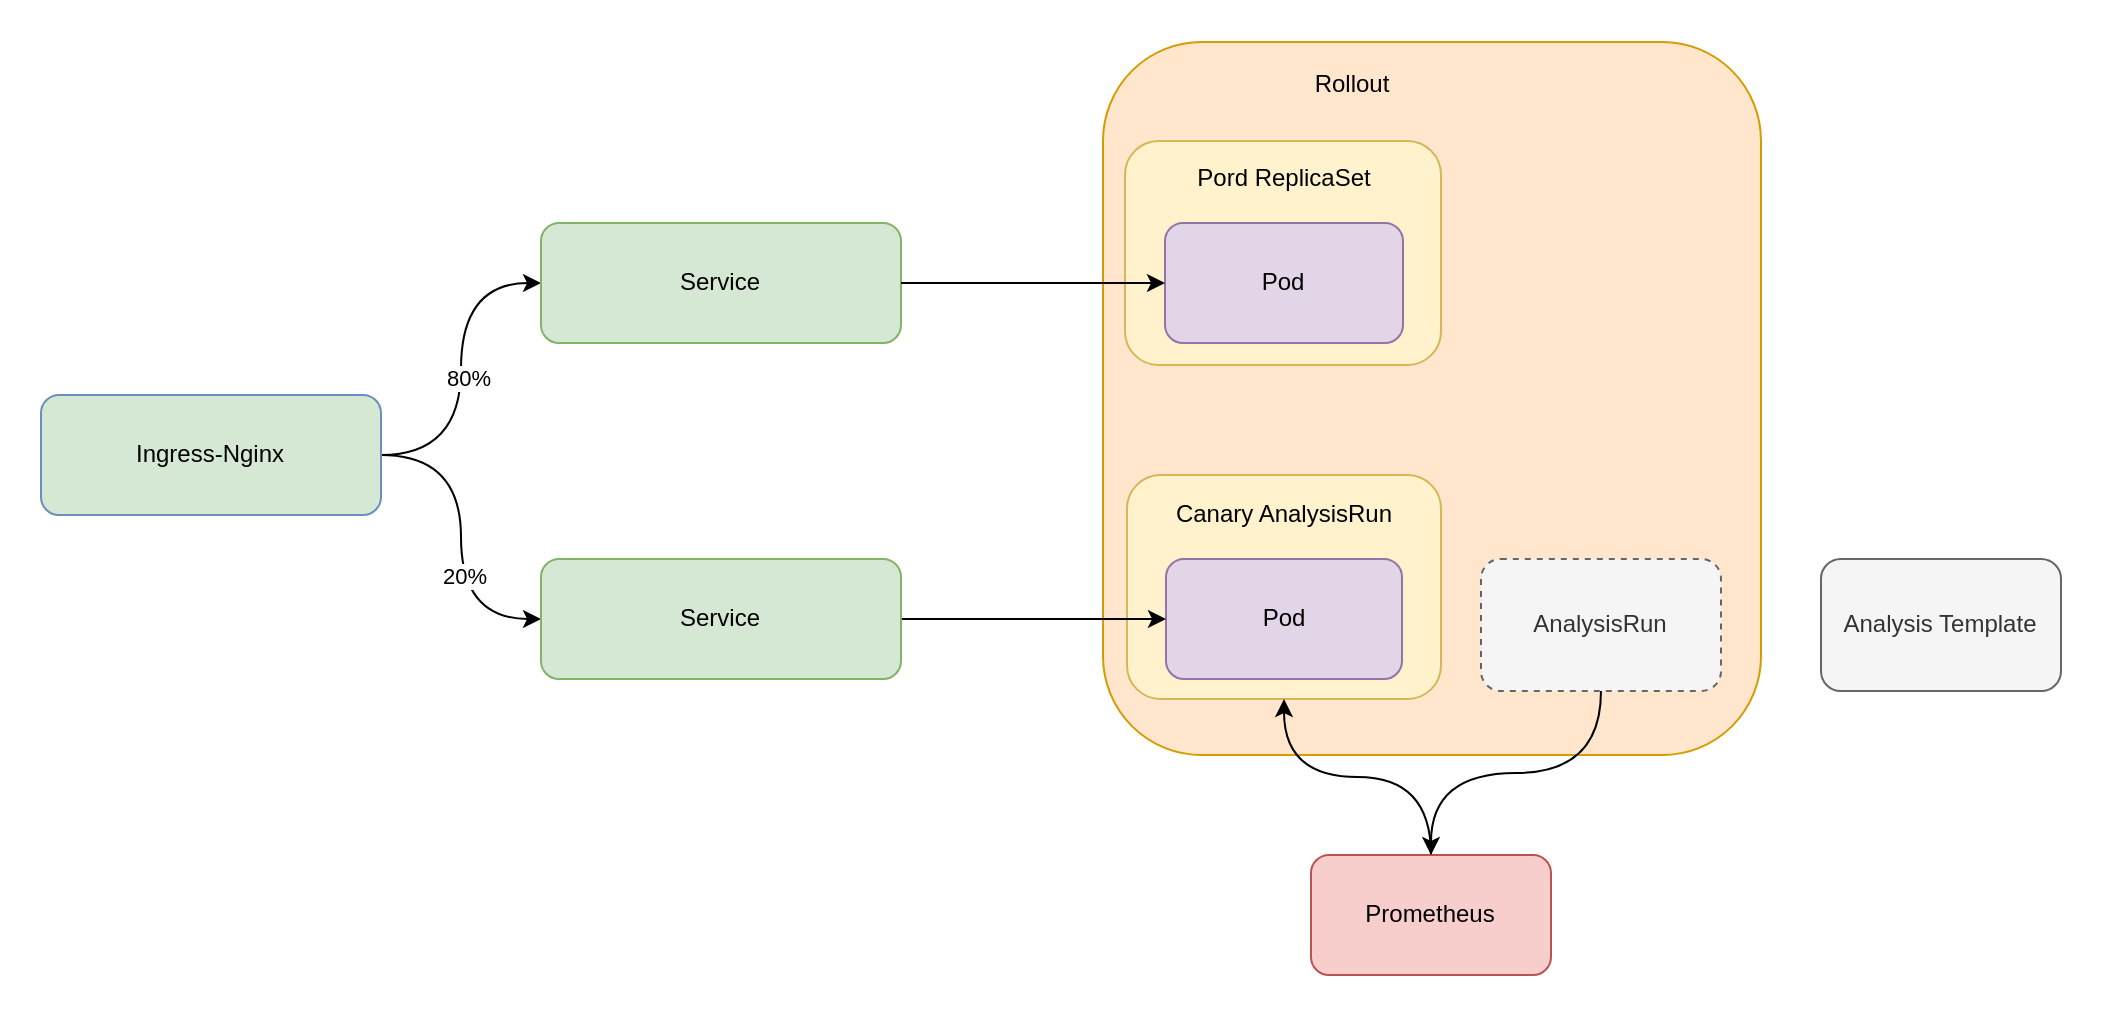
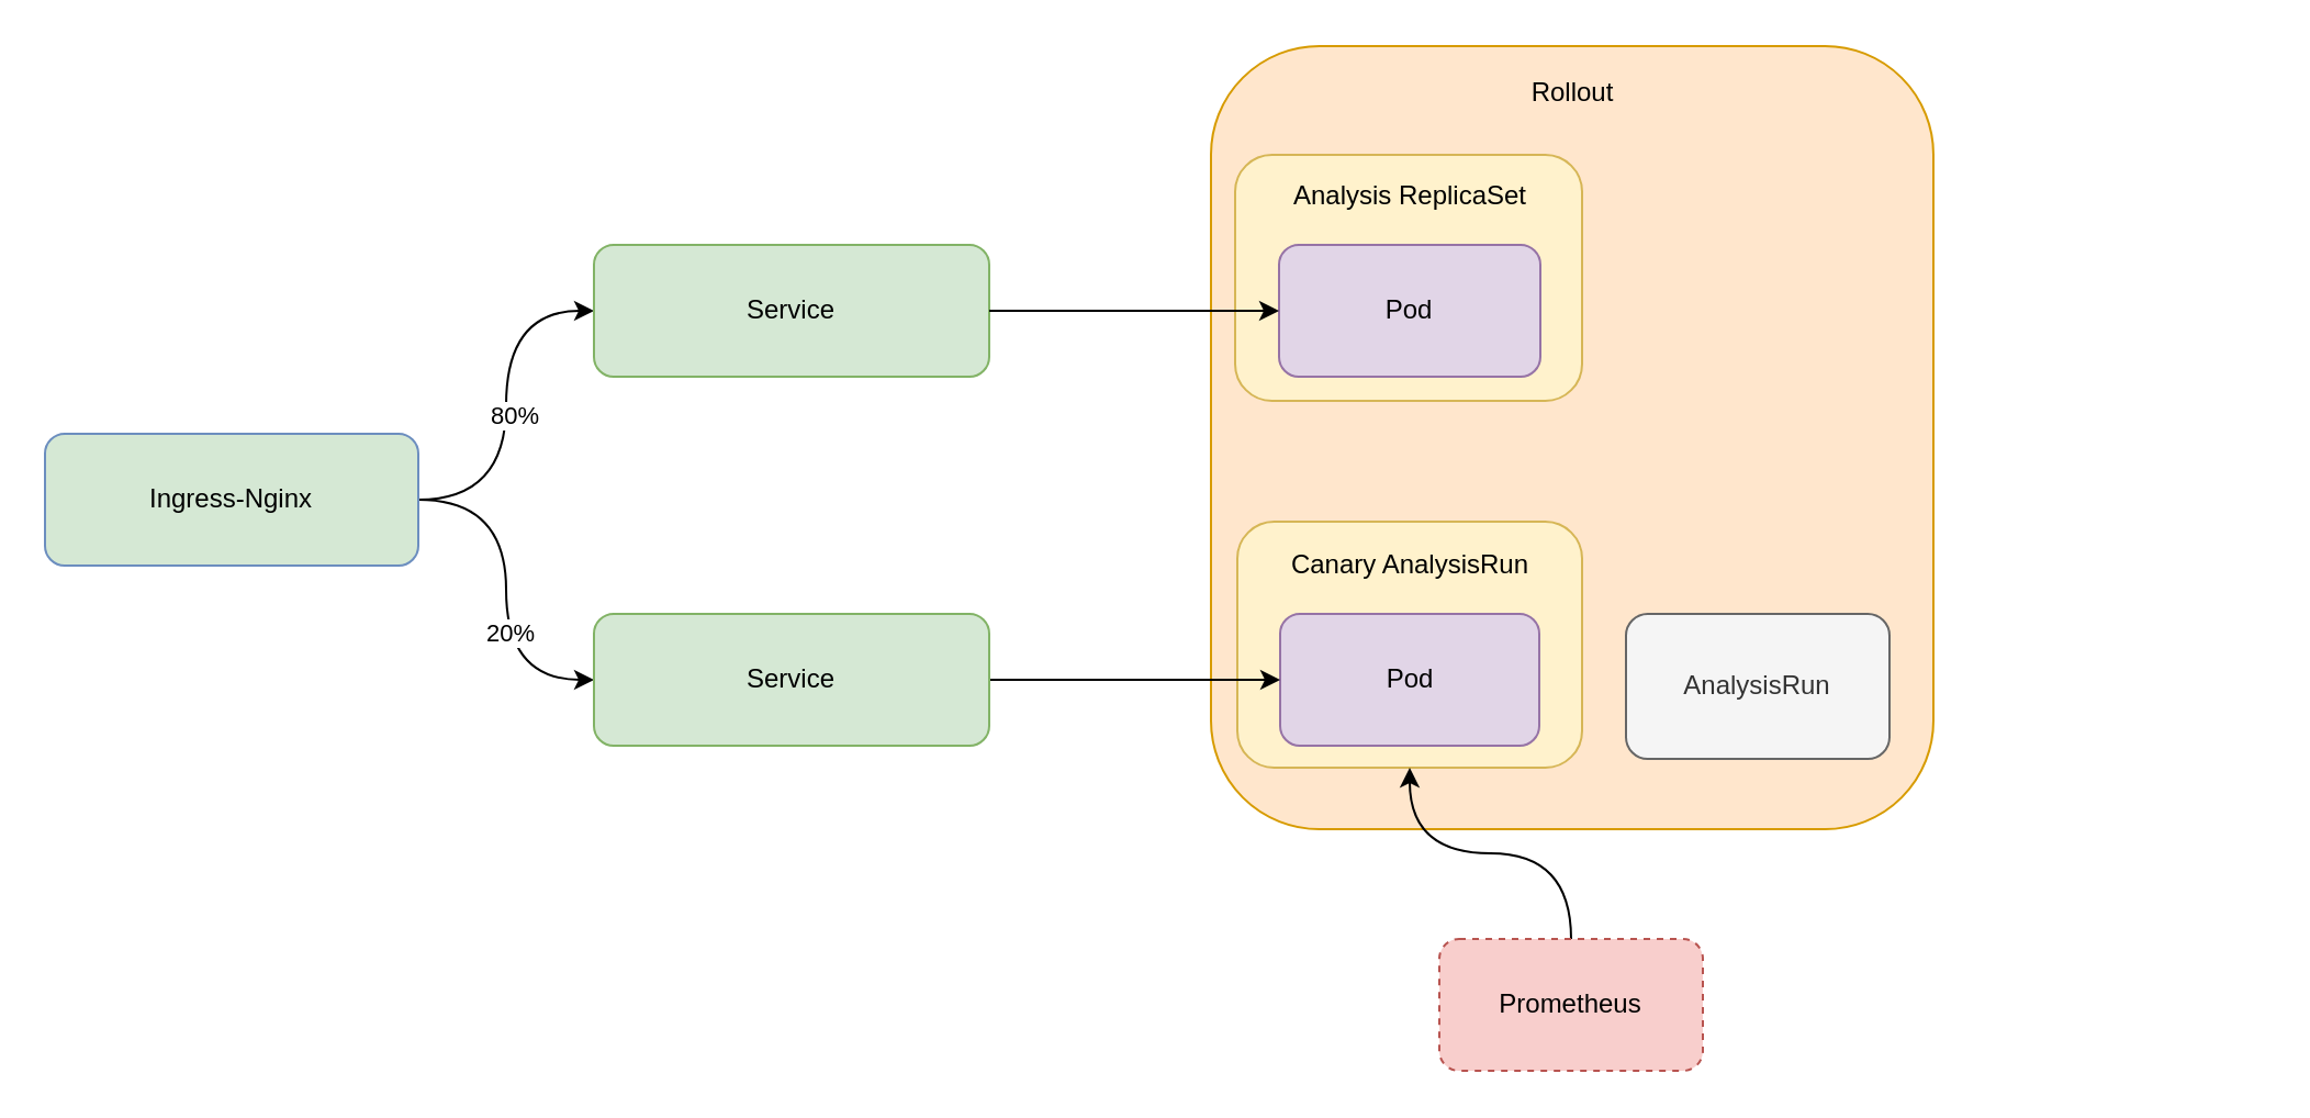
- <mxCell id="9" value="Rollout" style="text;html=1;strokeColor=none;fillColor=none;align=center;verticalAlign=middle;whiteSpace=wrap;rounded=0;" parent="1" vertex="1"><mxGeometry x="620.5" y="27" width="110" height="30" as="geometry" /></mxCell>
+ <mxCell id="9" value="Rollout" style="text;html=1;strokeColor=none;fillColor=none;align=center;verticalAlign=middle;whiteSpace=wrap;rounded=0;" parent="1" vertex="1"><mxGeometry x="660.5" y="27" width="110" height="30" as="geometry" /></mxCell>
- <mxCell id="12" value="Pord ReplicaSet" style="text;html=1;strokeColor=none;fillColor=none;align=center;verticalAlign=middle;whiteSpace=wrap;rounded=0;" parent="1" vertex="1"><mxGeometry x="553.5" y="74" width="176" height="30" as="geometry" /></mxCell>
+ <mxCell id="12" value="Analysis ReplicaSet" style="text;html=1;strokeColor=none;fillColor=none;align=center;verticalAlign=middle;whiteSpace=wrap;rounded=0;" parent="1" vertex="1"><mxGeometry x="553.5" y="74" width="176" height="30" as="geometry" /></mxCell>
- <mxCell id="22" value="AnalysisRun" style="rounded=1;whiteSpace=wrap;html=1;sketch=0;fillColor=#f5f5f5;fontColor=#333333;strokeColor=#666666;dashed=1;" vertex="1" parent="1"><mxGeometry x="740" y="279" width="120" height="66" as="geometry" /></mxCell>
+ <mxCell id="22" value="AnalysisRun" style="rounded=1;whiteSpace=wrap;html=1;sketch=0;fillColor=#f5f5f5;fontColor=#333333;strokeColor=#666666;" vertex="1" parent="1"><mxGeometry x="740" y="279" width="120" height="66" as="geometry" /></mxCell>
- <mxCell id="23" value="Analysis Template" style="rounded=1;whiteSpace=wrap;html=1;sketch=0;fillColor=#f5f5f5;fontColor=#333333;strokeColor=#666666;" vertex="1" parent="1"><mxGeometry x="910" y="279" width="120" height="66" as="geometry" /></mxCell>
- <mxCell id="21" style="edgeStyle=orthogonalEdgeStyle;curved=1;rounded=0;orthogonalLoop=1;jettySize=auto;html=1;exitX=0.5;exitY=1;exitDx=0;exitDy=0;entryX=0.5;entryY=0;entryDx=0;entryDy=0;" edge="1" parent="1" source="22" target="20"><mxGeometry relative="1" as="geometry" /></mxCell>
- <mxCell id="20" value="Prometheus" style="rounded=1;whiteSpace=wrap;html=1;sketch=0;fillColor=#f8cecc;strokeColor=#b85450;" vertex="1" parent="1"><mxGeometry x="655" y="427" width="120" height="60" as="geometry" /></mxCell>
+ <mxCell id="20" value="Prometheus" style="rounded=1;whiteSpace=wrap;html=1;sketch=0;fillColor=#f8cecc;strokeColor=#b85450;dashed=1;" vertex="1" parent="1"><mxGeometry x="655" y="427" width="120" height="60" as="geometry" /></mxCell>
